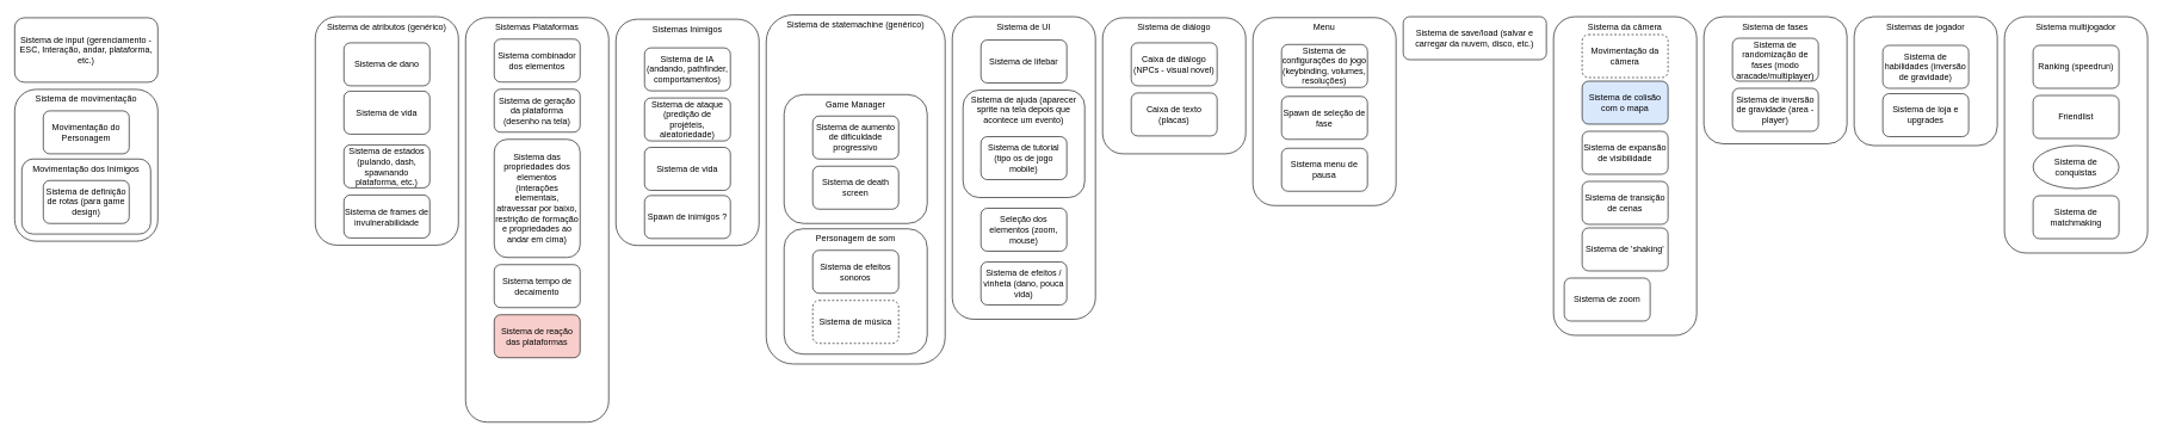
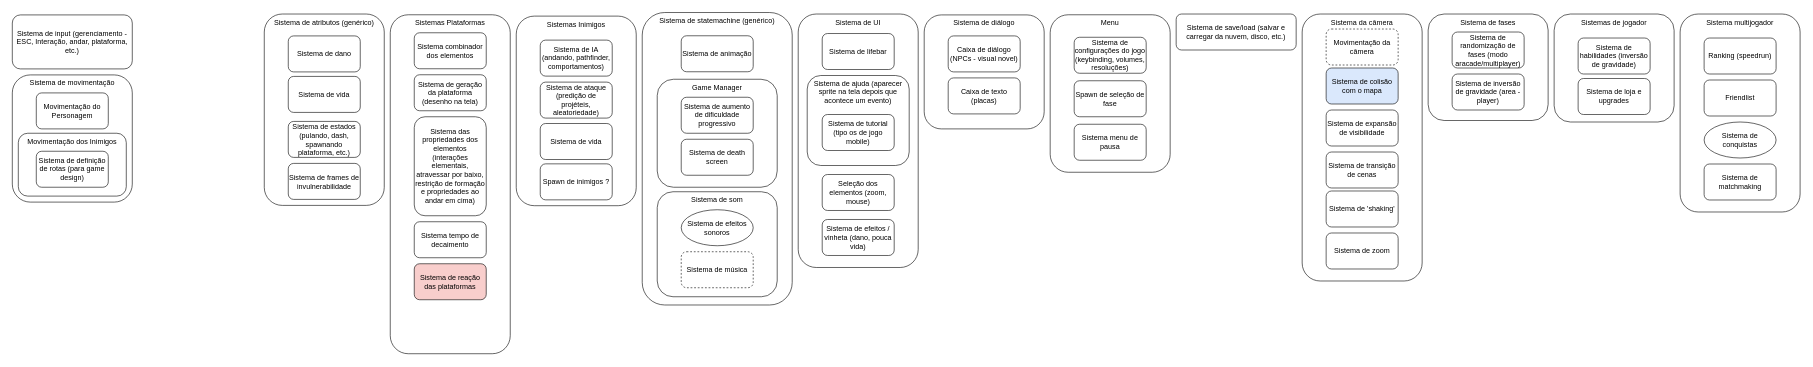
+ <mxCell id="41" value="Sistema de animação" style="rounded=1;whiteSpace=wrap;html=1;" parent="1" vertex="1"><mxGeometry x="1135" y="58.75" width="120" height="60" as="geometry" /></mxCell>
- <mxCell id="5" value="Personagem de som" style="rounded=1;whiteSpace=wrap;html=1;verticalAlign=top;" parent="1" vertex="1"><mxGeometry x="1095" y="318.75" width="200" height="175" as="geometry" /></mxCell>
+ <mxCell id="5" value="Sistema de som" style="rounded=1;whiteSpace=wrap;html=1;verticalAlign=top;" parent="1" vertex="1"><mxGeometry x="1095" y="318.75" width="200" height="175" as="geometry" /></mxCell>
- <mxCell id="23" value="Sistema de efeitos sonoros" style="rounded=1;whiteSpace=wrap;html=1;" parent="1" vertex="1"><mxGeometry x="1135" y="348.75" width="120" height="60" as="geometry" /></mxCell>
+ <mxCell id="23" value="Sistema de efeitos sonoros" style="ellipse;whiteSpace=wrap;html=1;" parent="1" vertex="1"><mxGeometry x="1135" y="348.75" width="120" height="60" as="geometry" /></mxCell>
- <mxCell id="51" value="Sistema de zoom" style="rounded=1;whiteSpace=wrap;html=1;" parent="1" vertex="1"><mxGeometry x="2185" y="387.5" width="120" height="60" as="geometry" /></mxCell>
+ <mxCell id="51" value="Sistema de zoom" style="rounded=1;whiteSpace=wrap;html=1;" parent="1" vertex="1"><mxGeometry x="2210" y="387.5" width="120" height="60" as="geometry" /></mxCell>
